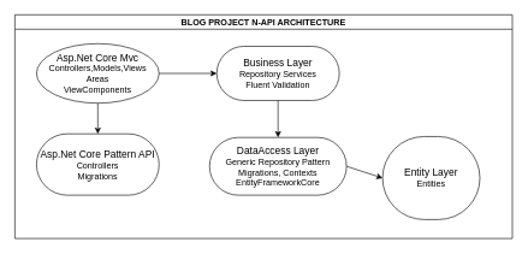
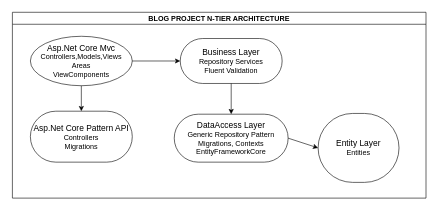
- <mxCell id="2" value="BLOG PROJECT N-API ARCHITECTURE" style="swimlane;startSize=20;horizontal=1;containerType=tree;" vertex="1" parent="1"><mxGeometry x="20" y="20" width="690" height="310" as="geometry" /></mxCell>
+ <mxCell id="2" value="BLOG PROJECT N-TIER ARCHITECTURE" style="swimlane;startSize=20;horizontal=1;containerType=tree;" vertex="1" parent="1"><mxGeometry x="20" y="20" width="690" height="310" as="geometry" /></mxCell>
